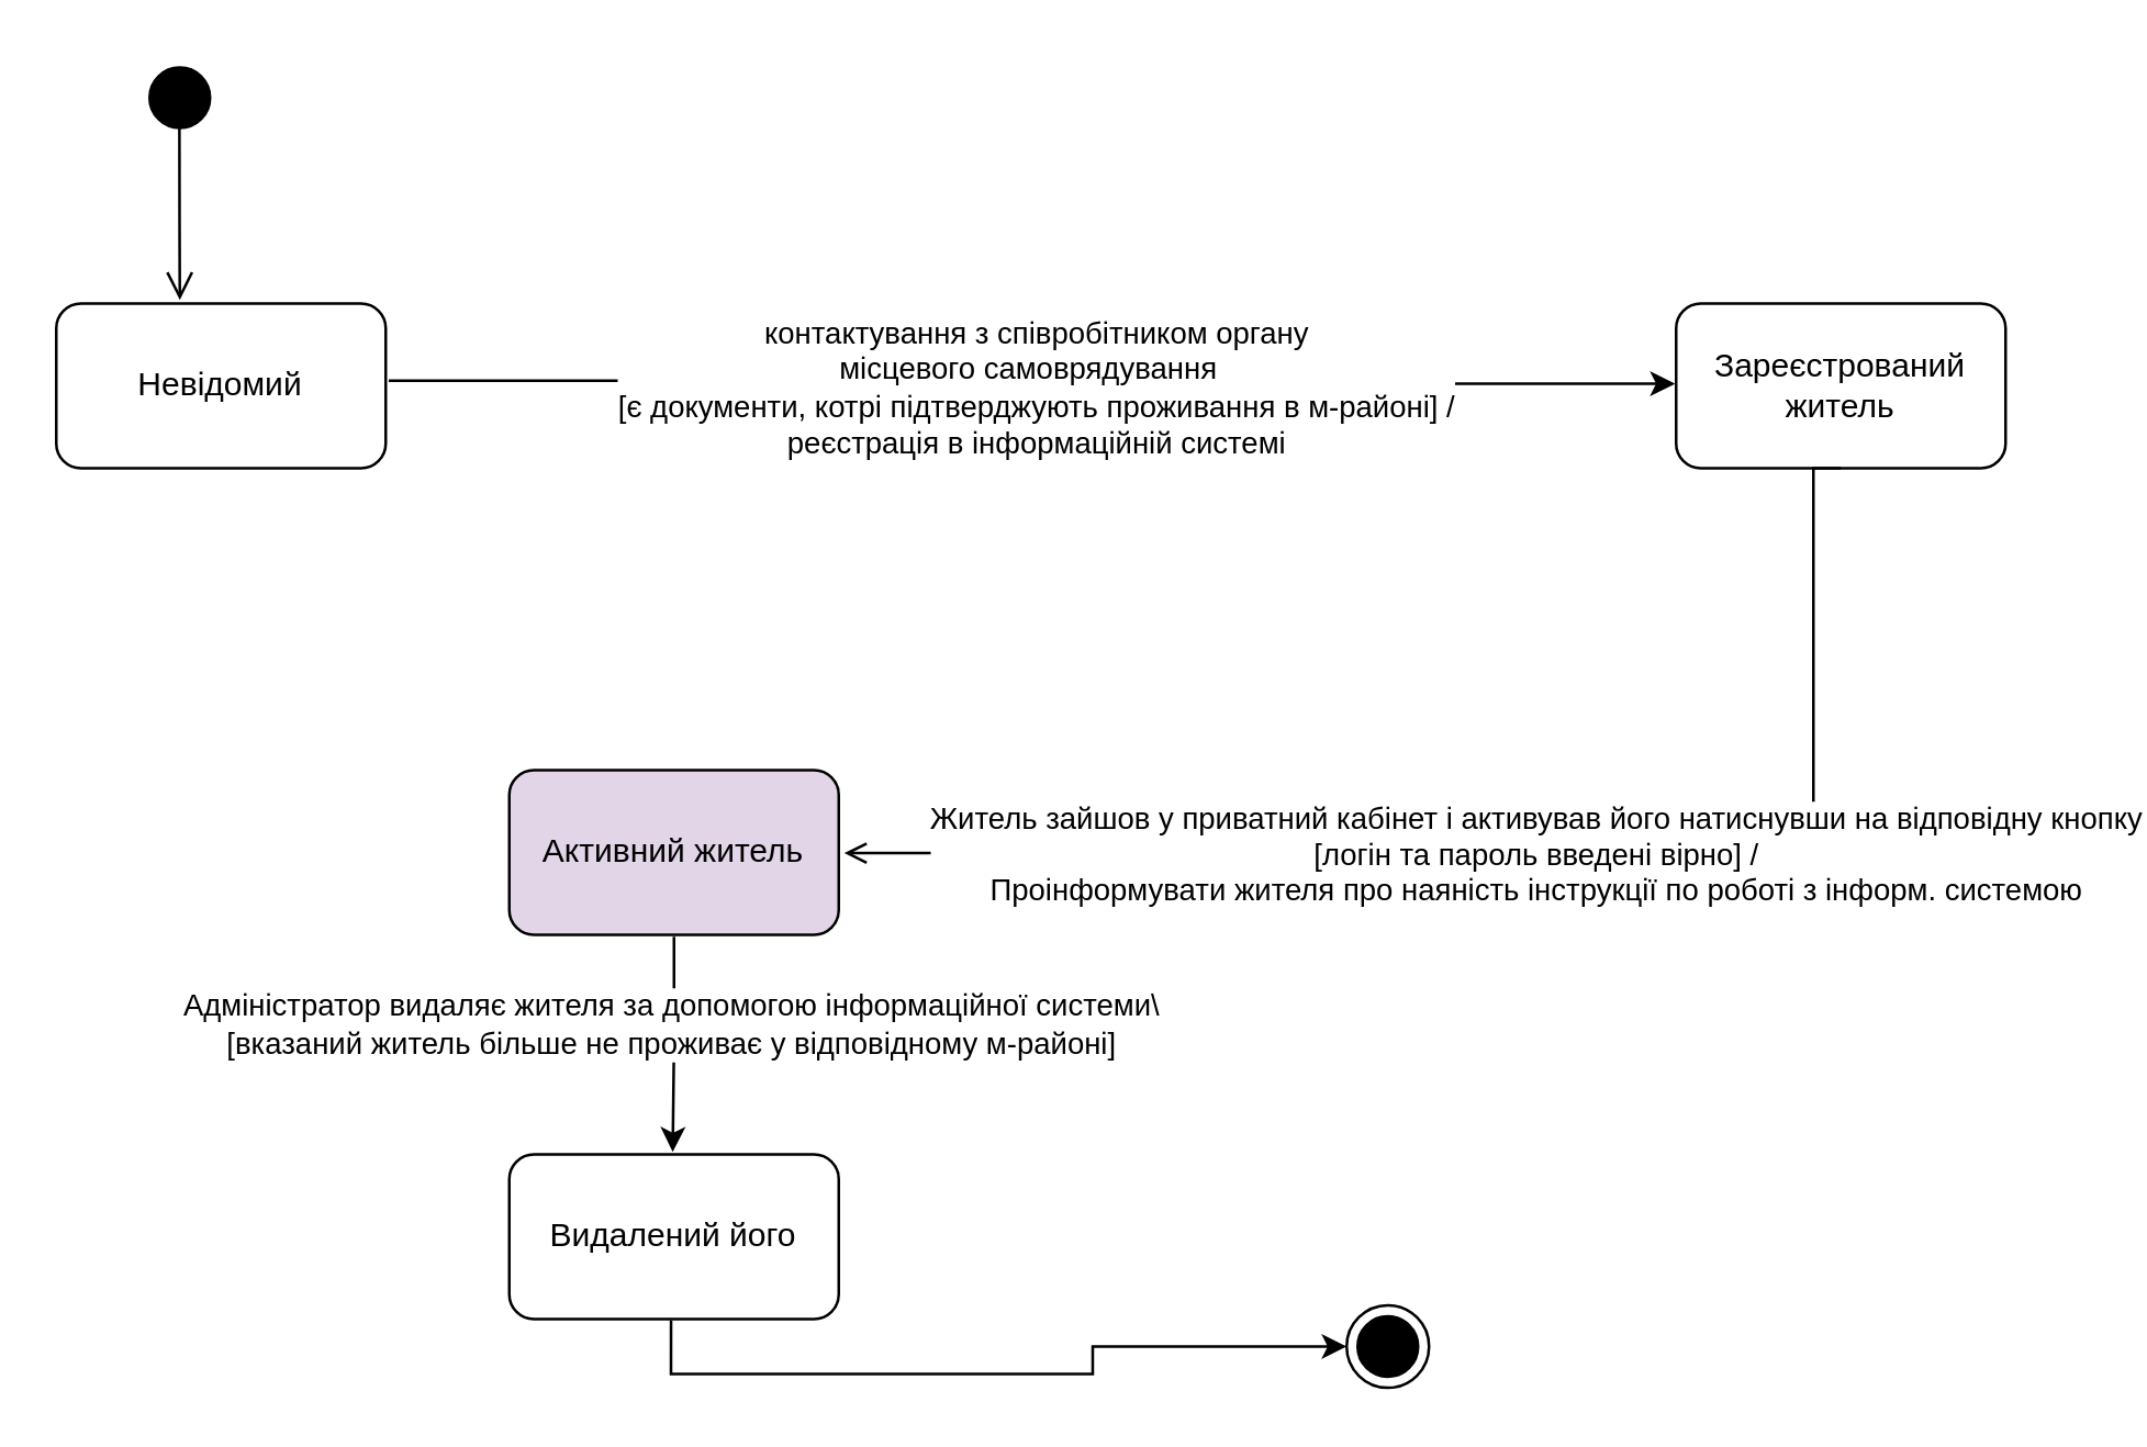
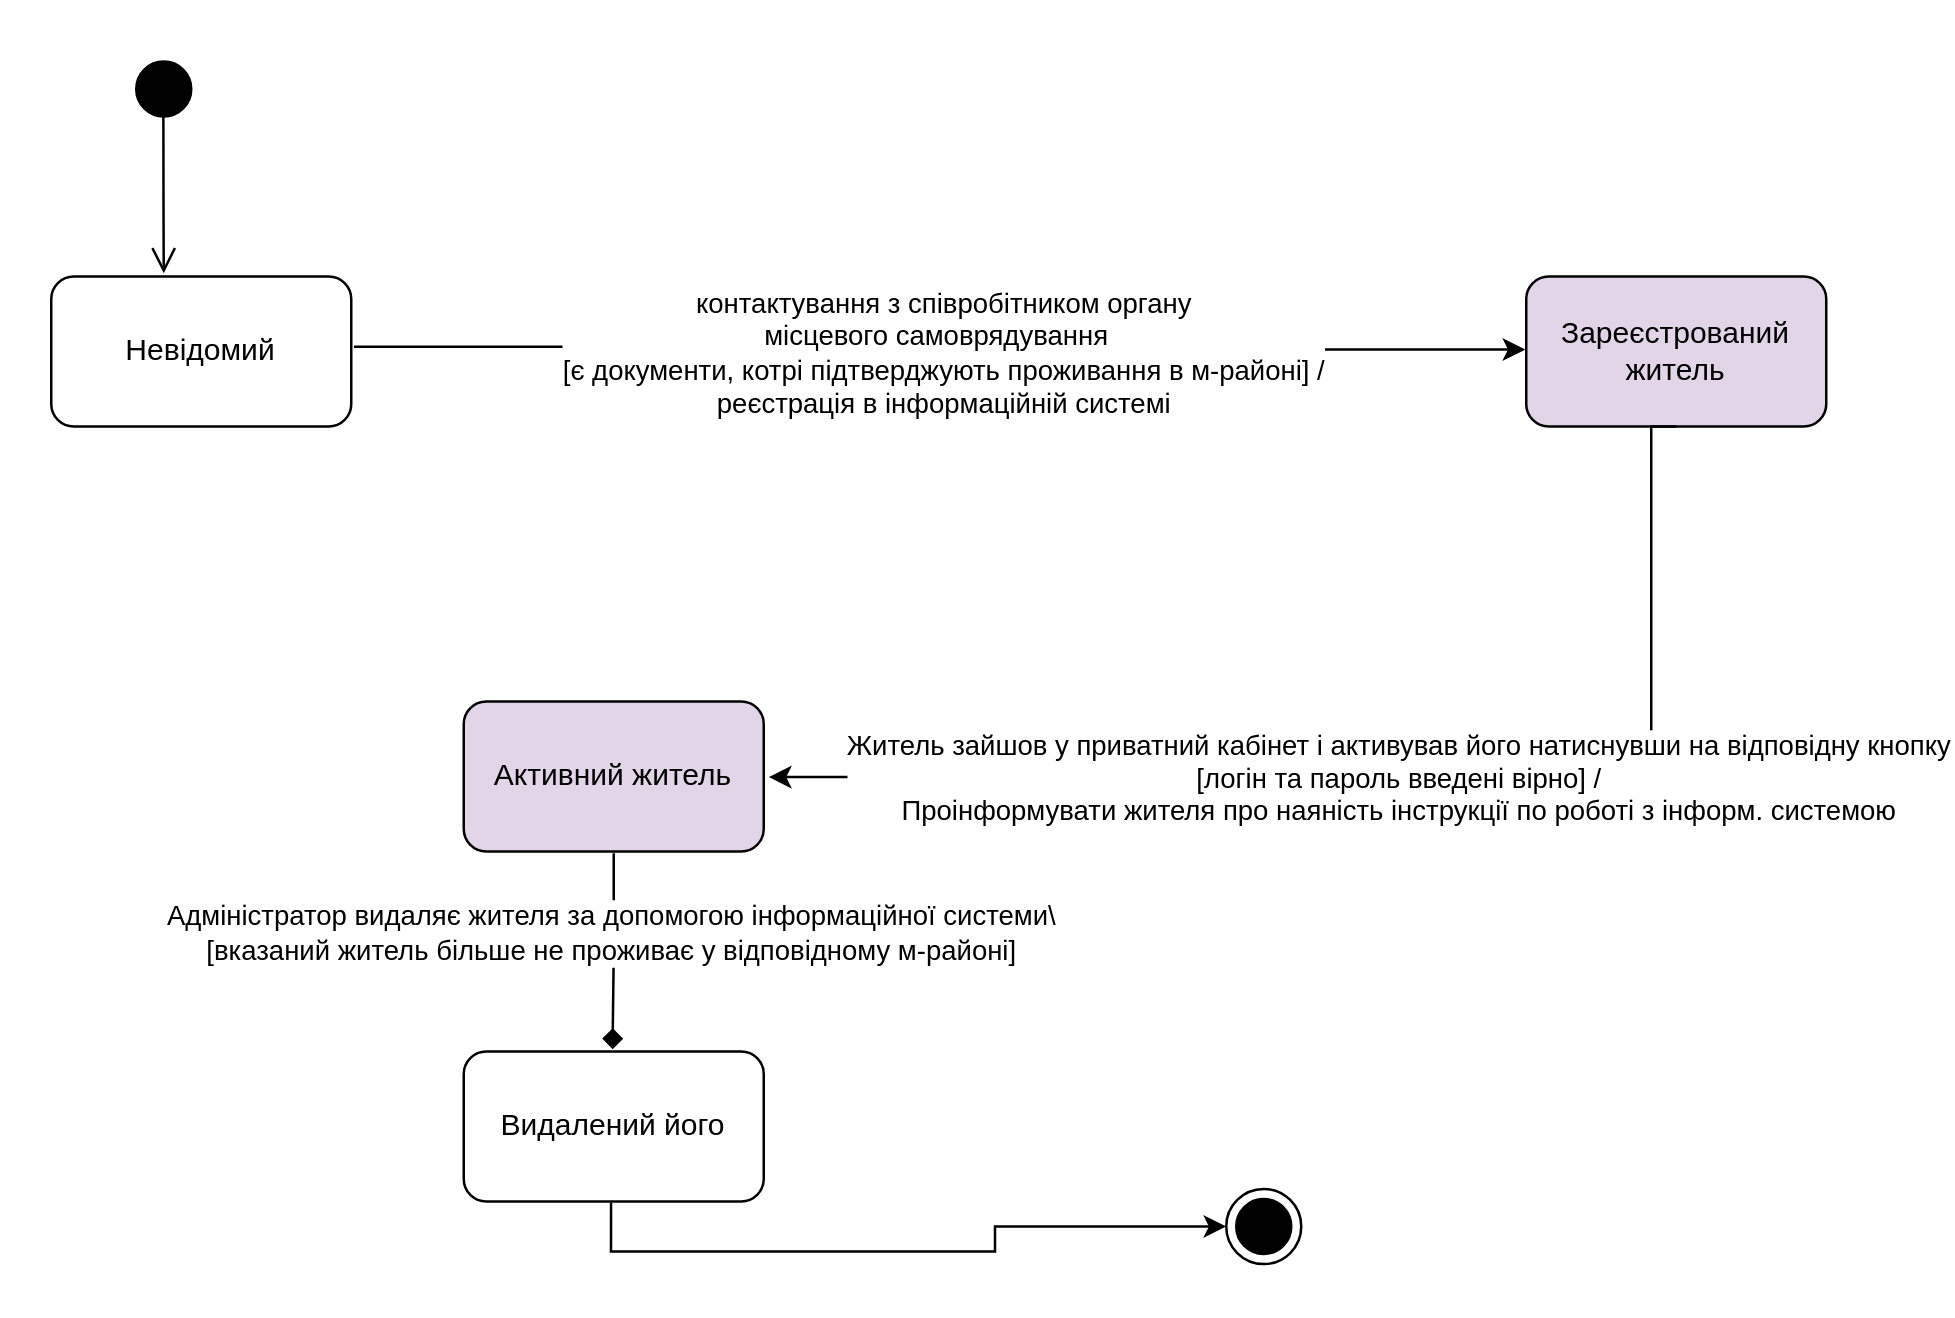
- <mxCell id="5" value="Зареєстрований житель" style="rounded=1;whiteSpace=wrap;html=1;" parent="1" vertex="1"><mxGeometry x="610" y="110" width="120" height="60" as="geometry" /></mxCell>
+ <mxCell id="5" value="Зареєстрований житель" style="rounded=1;whiteSpace=wrap;html=1;fillColor=#e1d5e7;" parent="1" vertex="1"><mxGeometry x="610" y="110" width="120" height="60" as="geometry" /></mxCell>
- <mxCell id="6" style="edgeStyle=orthogonalEdgeStyle;rounded=0;orthogonalLoop=1;jettySize=auto;html=1;entryX=1.017;entryY=0.504;entryDx=0;entryDy=0;entryPerimeter=0;strokeColor=#000000;exitX=0.5;exitY=1;exitDx=0;exitDy=0;endArrow=open;" parent="1" source="5" target="10" edge="1"><mxGeometry relative="1" as="geometry"><mxPoint x="710" y="310" as="sourcePoint" /><Array as="points"><mxPoint x="660" y="170" /><mxPoint x="660" y="310" /></Array></mxGeometry></mxCell>
+ <mxCell id="6" style="edgeStyle=orthogonalEdgeStyle;rounded=0;orthogonalLoop=1;jettySize=auto;html=1;entryX=1.017;entryY=0.504;entryDx=0;entryDy=0;entryPerimeter=0;strokeColor=#000000;exitX=0.5;exitY=1;exitDx=0;exitDy=0;" parent="1" source="5" target="10" edge="1"><mxGeometry relative="1" as="geometry"><mxPoint x="710" y="310" as="sourcePoint" /><Array as="points"><mxPoint x="660" y="170" /><mxPoint x="660" y="310" /></Array></mxGeometry></mxCell>
- <mxCell id="8" style="edgeStyle=orthogonalEdgeStyle;rounded=0;orthogonalLoop=1;jettySize=auto;html=1;entryX=0.496;entryY=-0.015;entryDx=0;entryDy=0;entryPerimeter=0;strokeColor=#000000;exitX=0.5;exitY=1.011;exitDx=0;exitDy=0;exitPerimeter=0;" parent="1" source="10" target="12" edge="1"><mxGeometry relative="1" as="geometry"><Array as="points" /></mxGeometry></mxCell>
+ <mxCell id="8" style="edgeStyle=orthogonalEdgeStyle;rounded=0;orthogonalLoop=1;jettySize=auto;html=1;entryX=0.496;entryY=-0.015;entryDx=0;entryDy=0;entryPerimeter=0;strokeColor=#000000;exitX=0.5;exitY=1.011;exitDx=0;exitDy=0;exitPerimeter=0;endArrow=diamond;" parent="1" source="10" target="12" edge="1"><mxGeometry relative="1" as="geometry"><Array as="points" /></mxGeometry></mxCell>
